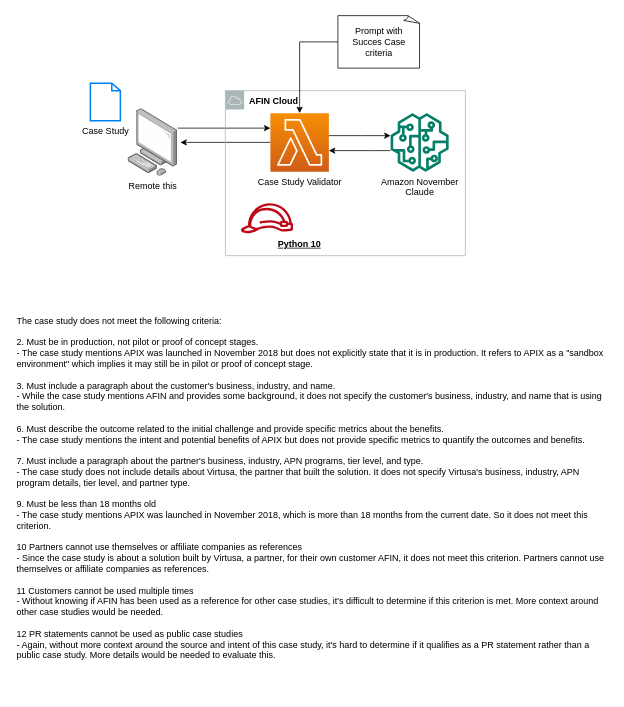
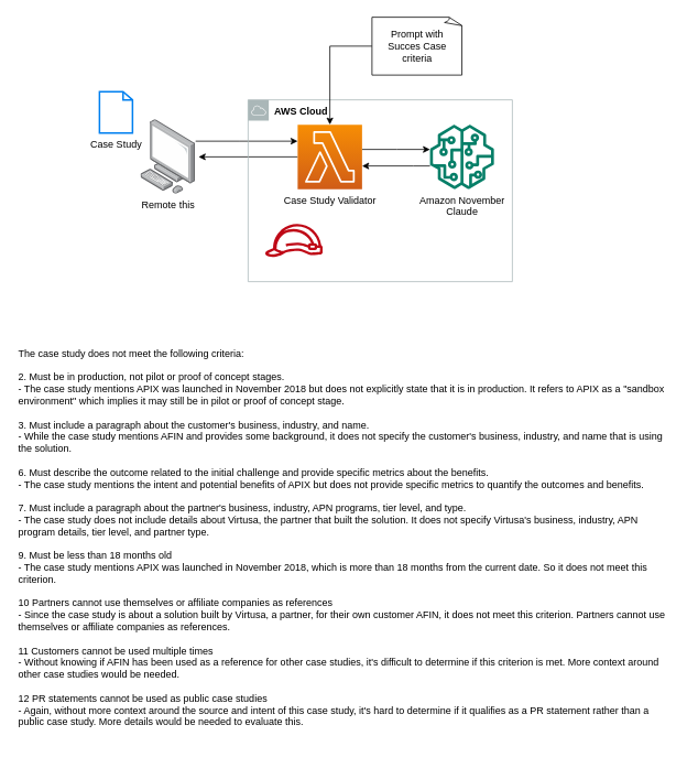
- <mxCell id="11" value="AFIN Cloud" style="sketch=0;outlineConnect=0;gradientColor=none;html=1;whiteSpace=wrap;fontSize=12;fontStyle=1;shape=mxgraph.aws4.group;grIcon=mxgraph.aws4.group_aws_cloud;strokeColor=#AAB7B8;fillColor=none;verticalAlign=top;align=left;spacingLeft=30;fontColor=#000000;dashed=0;" vertex="1" parent="1"><mxGeometry x="300" y="120" width="320" height="220" as="geometry" /></mxCell>
+ <mxCell id="11" value="AWS Cloud" style="sketch=0;outlineConnect=0;gradientColor=none;html=1;whiteSpace=wrap;fontSize=12;fontStyle=1;shape=mxgraph.aws4.group;grIcon=mxgraph.aws4.group_aws_cloud;strokeColor=#AAB7B8;fillColor=none;verticalAlign=top;align=left;spacingLeft=30;fontColor=#000000;dashed=0;" vertex="1" parent="1"><mxGeometry x="300" y="120" width="320" height="220" as="geometry" /></mxCell>
- <mxCell id="15" value="Python 10" style="text;strokeColor=none;align=center;fillColor=none;html=1;verticalAlign=middle;whiteSpace=wrap;rounded=0;fontStyle=5" vertex="1" parent="1"><mxGeometry x="369" y="310" width="60" height="30" as="geometry" /></mxCell>
